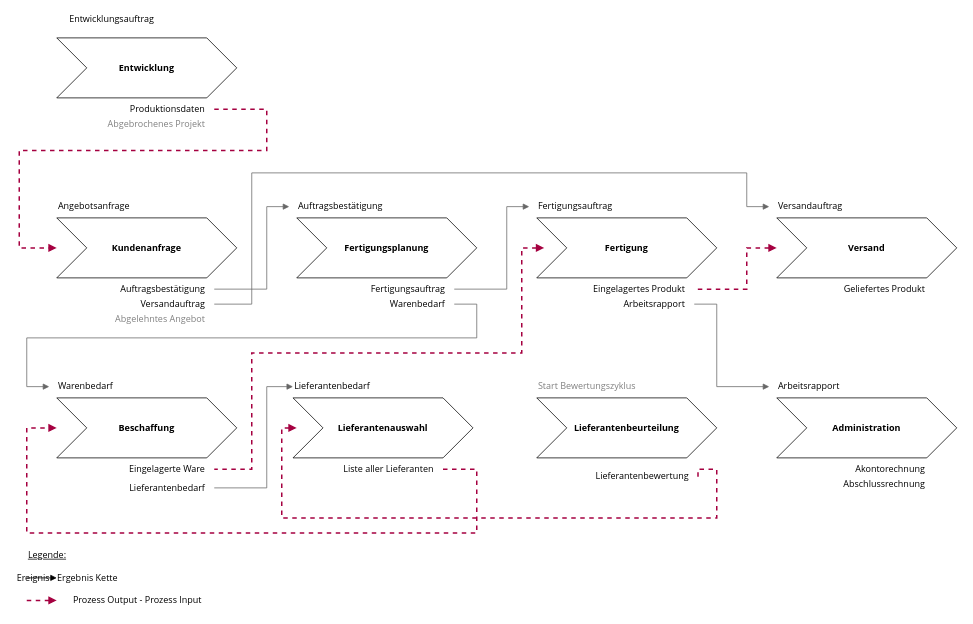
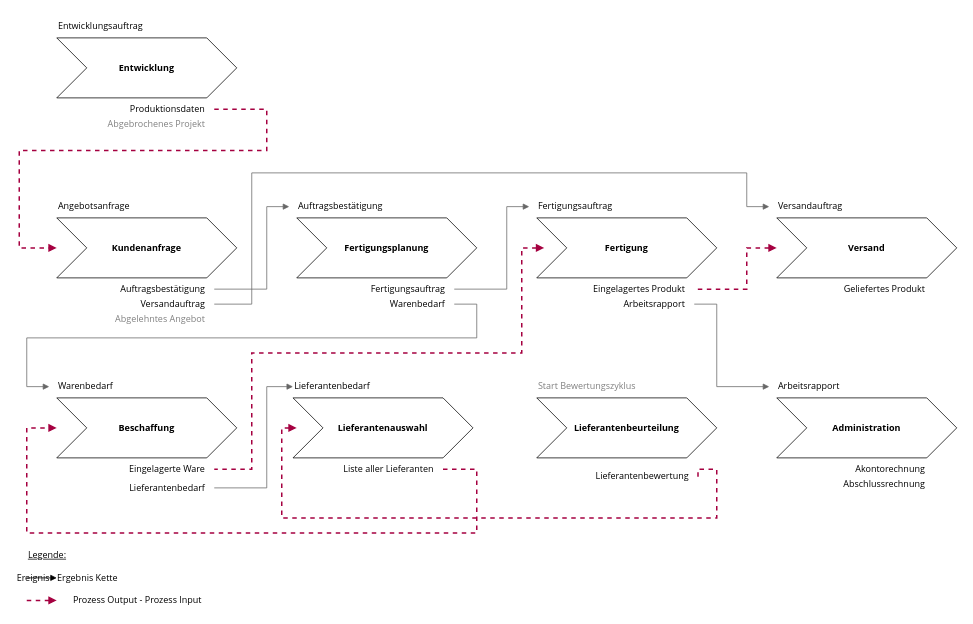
- <mxCell id="39" value="Entwicklungsauftrag" style="text;html=1;strokeColor=none;fillColor=none;align=left;verticalAlign=middle;whiteSpace=wrap;rounded=0;fontFamily=Open Sans;" parent="1" vertex="1"><mxGeometry x="90" y="10" width="120" height="30" as="geometry" /></mxCell>
+ <mxCell id="39" value="Entwicklungsauftrag" style="text;html=1;strokeColor=none;fillColor=none;align=left;verticalAlign=middle;whiteSpace=wrap;rounded=0;fontFamily=Open Sans;" parent="1" vertex="1"><mxGeometry x="75" y="20" width="120" height="30" as="geometry" /></mxCell>
